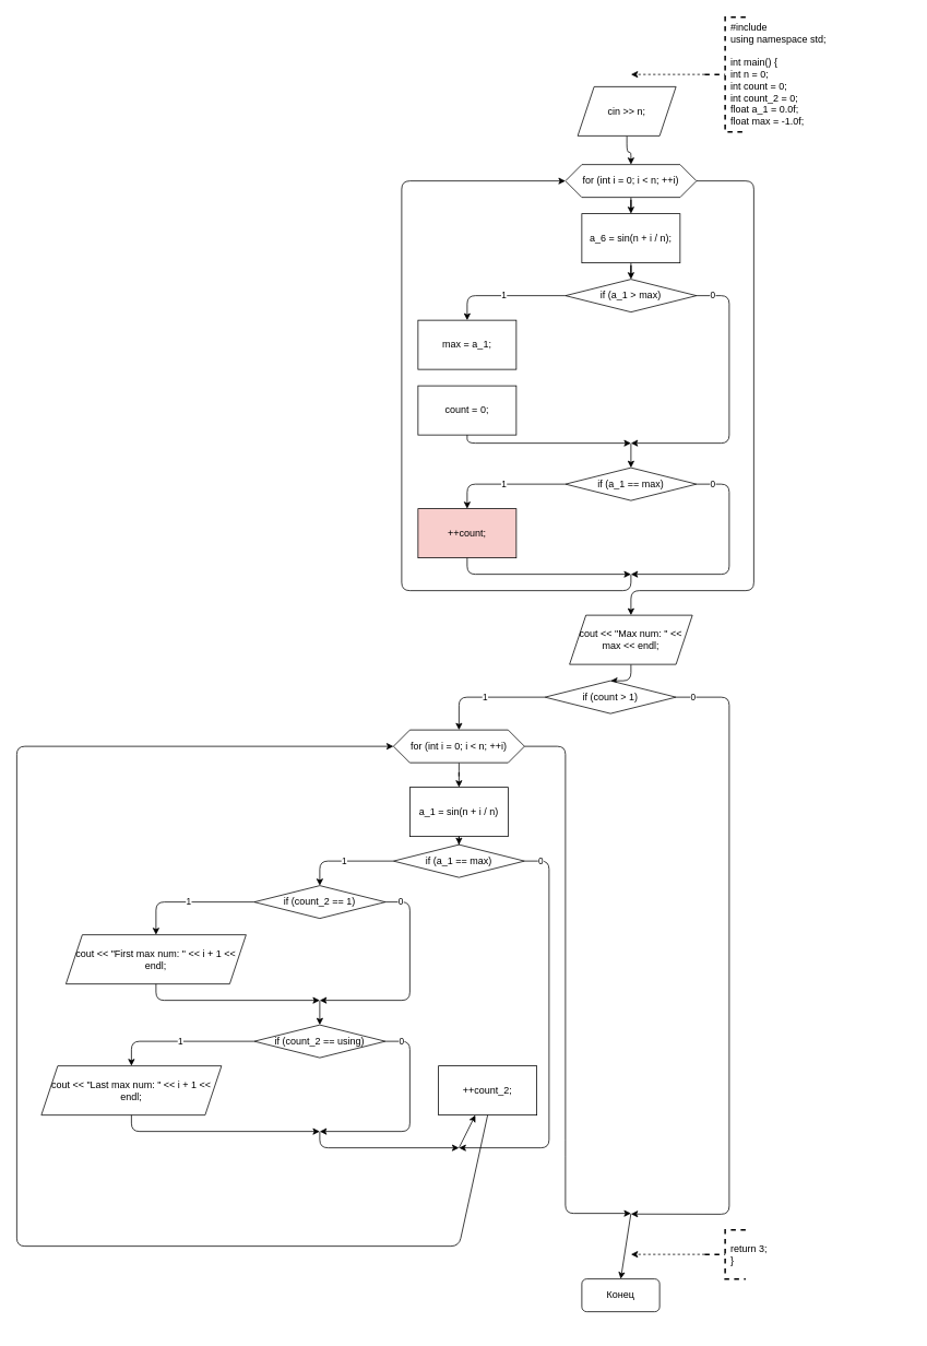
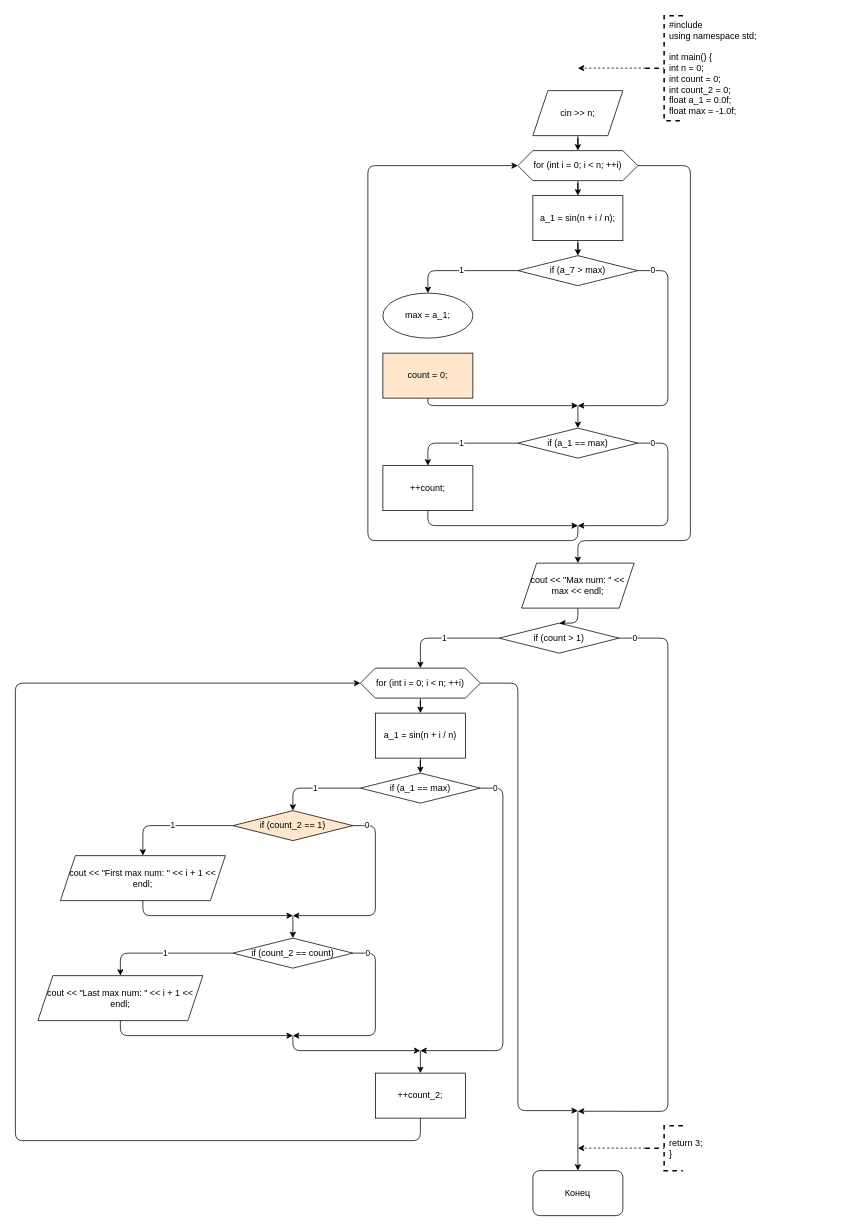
- <mxCell id="3" value="cin &amp;gt;&amp;gt; n;" style="shape=parallelogram;perimeter=parallelogramPerimeter;whiteSpace=wrap;html=1;fixedSize=1;" vertex="1" parent="1"><mxGeometry x="705" y="105" width="120" height="60" as="geometry" /></mxCell>
+ <mxCell id="3" value="cin &amp;gt;&amp;gt; n;" style="shape=parallelogram;perimeter=parallelogramPerimeter;whiteSpace=wrap;html=1;fixedSize=1;" vertex="1" parent="1"><mxGeometry x="710" y="120" width="120" height="60" as="geometry" /></mxCell>
- <mxCell id="7" value="a_6 = sin(n + i / n);" style="rounded=0;whiteSpace=wrap;html=1;" vertex="1" parent="1"><mxGeometry x="710" y="260" width="120" height="60" as="geometry" /></mxCell>
+ <mxCell id="7" value="a_1 = sin(n + i / n);" style="rounded=0;whiteSpace=wrap;html=1;" vertex="1" parent="1"><mxGeometry x="710" y="260" width="120" height="60" as="geometry" /></mxCell>
- <mxCell id="9" value="if (a_1 &amp;gt; max)" style="rhombus;whiteSpace=wrap;html=1;" vertex="1" parent="1"><mxGeometry x="690" y="340" width="160" height="40" as="geometry" /></mxCell>
+ <mxCell id="9" value="if (a_7 &amp;gt; max)" style="rhombus;whiteSpace=wrap;html=1;" vertex="1" parent="1"><mxGeometry x="690" y="340" width="160" height="40" as="geometry" /></mxCell>
- <mxCell id="10" value="max = a_1;" style="rounded=0;whiteSpace=wrap;html=1;" vertex="1" parent="1"><mxGeometry x="510" y="390" width="120" height="60" as="geometry" /></mxCell>
+ <mxCell id="10" value="max = a_1;" style="ellipse;whiteSpace=wrap;html=1;" vertex="1" parent="1"><mxGeometry x="510" y="390" width="120" height="60" as="geometry" /></mxCell>
- <mxCell id="11" value="count = 0;" style="rounded=0;whiteSpace=wrap;html=1;" vertex="1" parent="1"><mxGeometry x="510" y="470" width="120" height="60" as="geometry" /></mxCell>
+ <mxCell id="11" value="count = 0;" style="rounded=0;whiteSpace=wrap;html=1;fillColor=#ffe6cc;" vertex="1" parent="1"><mxGeometry x="510" y="470" width="120" height="60" as="geometry" /></mxCell>
- <mxCell id="17" value="++count;" style="rounded=0;whiteSpace=wrap;html=1;fillColor=#f8cecc;" vertex="1" parent="1"><mxGeometry x="510" y="620" width="120" height="60" as="geometry" /></mxCell>
+ <mxCell id="17" value="++count;" style="rounded=0;whiteSpace=wrap;html=1;" vertex="1" parent="1"><mxGeometry x="510" y="620" width="120" height="60" as="geometry" /></mxCell>
- <mxCell id="29" value="a_1 = sin(n + i / n)" style="rounded=0;whiteSpace=wrap;html=1;" vertex="1" parent="1"><mxGeometry x="500" y="960" width="120" height="60" as="geometry" /></mxCell>
+ <mxCell id="29" value="a_1 = sin(n + i / n)" style="rounded=0;whiteSpace=wrap;html=1;" vertex="1" parent="1"><mxGeometry x="500" y="950" width="120" height="60" as="geometry" /></mxCell>
- <mxCell id="33" value="if (count_2 == 1)" style="rhombus;whiteSpace=wrap;html=1;" vertex="1" parent="1"><mxGeometry x="310" y="1080" width="160" height="40" as="geometry" /></mxCell>
+ <mxCell id="33" value="if (count_2 == 1)" style="rhombus;whiteSpace=wrap;html=1;fillColor=#ffe6cc;" vertex="1" parent="1"><mxGeometry x="310" y="1080" width="160" height="40" as="geometry" /></mxCell>
- <mxCell id="39" value="if (count_2 == using)" style="rhombus;whiteSpace=wrap;html=1;" vertex="1" parent="1"><mxGeometry x="310" y="1250" width="160" height="40" as="geometry" /></mxCell>
+ <mxCell id="39" value="if (count_2 == count)" style="rhombus;whiteSpace=wrap;html=1;" vertex="1" parent="1"><mxGeometry x="310" y="1250" width="160" height="40" as="geometry" /></mxCell>
- <mxCell id="46" value="++count_2;" style="rounded=0;whiteSpace=wrap;html=1;" vertex="1" parent="1"><mxGeometry x="535" y="1300" width="120" height="60" as="geometry" /></mxCell>
+ <mxCell id="46" value="++count_2;" style="rounded=0;whiteSpace=wrap;html=1;" vertex="1" parent="1"><mxGeometry x="500" y="1430" width="120" height="60" as="geometry" /></mxCell>
- <mxCell id="48" value="Конец" style="rounded=1;whiteSpace=wrap;html=1;" vertex="1" parent="1"><mxGeometry x="710" y="1560" width="95" height="40" as="geometry" /></mxCell>
+ <mxCell id="48" value="Конец" style="rounded=1;whiteSpace=wrap;html=1;" vertex="1" parent="1"><mxGeometry x="710" y="1560" width="120" height="60" as="geometry" /></mxCell>
